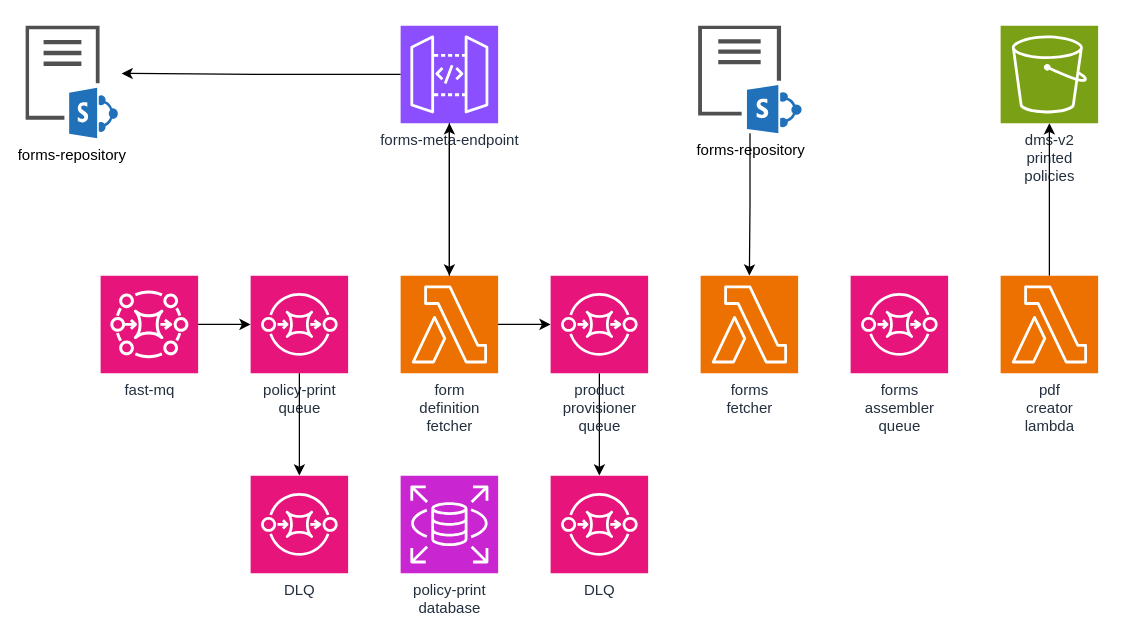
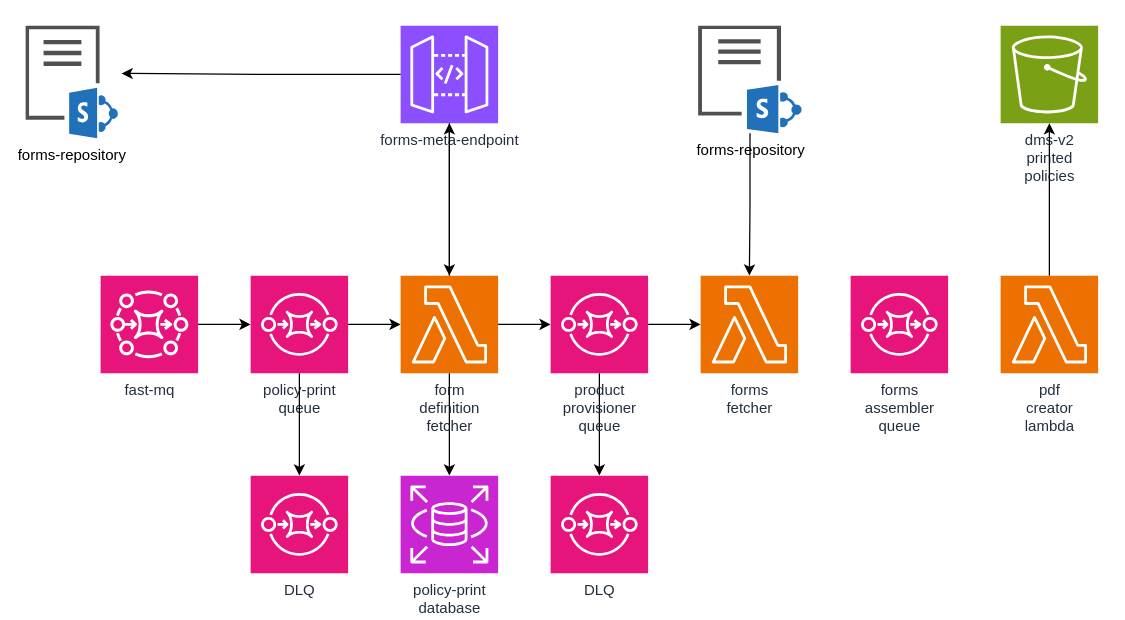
+ <mxCell id="4" style="edgeStyle=orthogonalEdgeStyle;rounded=0;orthogonalLoop=1;jettySize=auto;html=1;" edge="1" parent="1" source="5" target="8"><mxGeometry relative="1" as="geometry" /></mxCell>
+ <mxCell id="13" value="" style="edgeStyle=orthogonalEdgeStyle;rounded=0;orthogonalLoop=1;jettySize=auto;html=1;" edge="1" parent="1" source="15" target="18"><mxGeometry relative="1" as="geometry" /></mxCell>
+ <mxCell id="7" style="edgeStyle=orthogonalEdgeStyle;rounded=0;orthogonalLoop=1;jettySize=auto;html=1;" edge="1" parent="1" source="8" target="19"><mxGeometry relative="1" as="geometry" /></mxCell>
